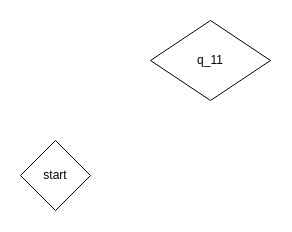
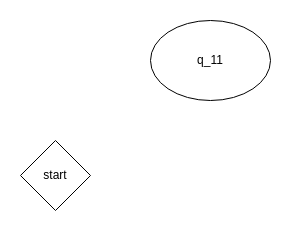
- <mxCell id="3" value="q_11" style="rhombus;whiteSpace=wrap;html=1;" vertex="1" parent="1"><mxGeometry x="150" y="20" width="120" height="80" as="geometry" /></mxCell>
+ <mxCell id="3" value="q_11" style="ellipse;whiteSpace=wrap;html=1;" vertex="1" parent="1"><mxGeometry x="150" y="20" width="120" height="80" as="geometry" /></mxCell>
